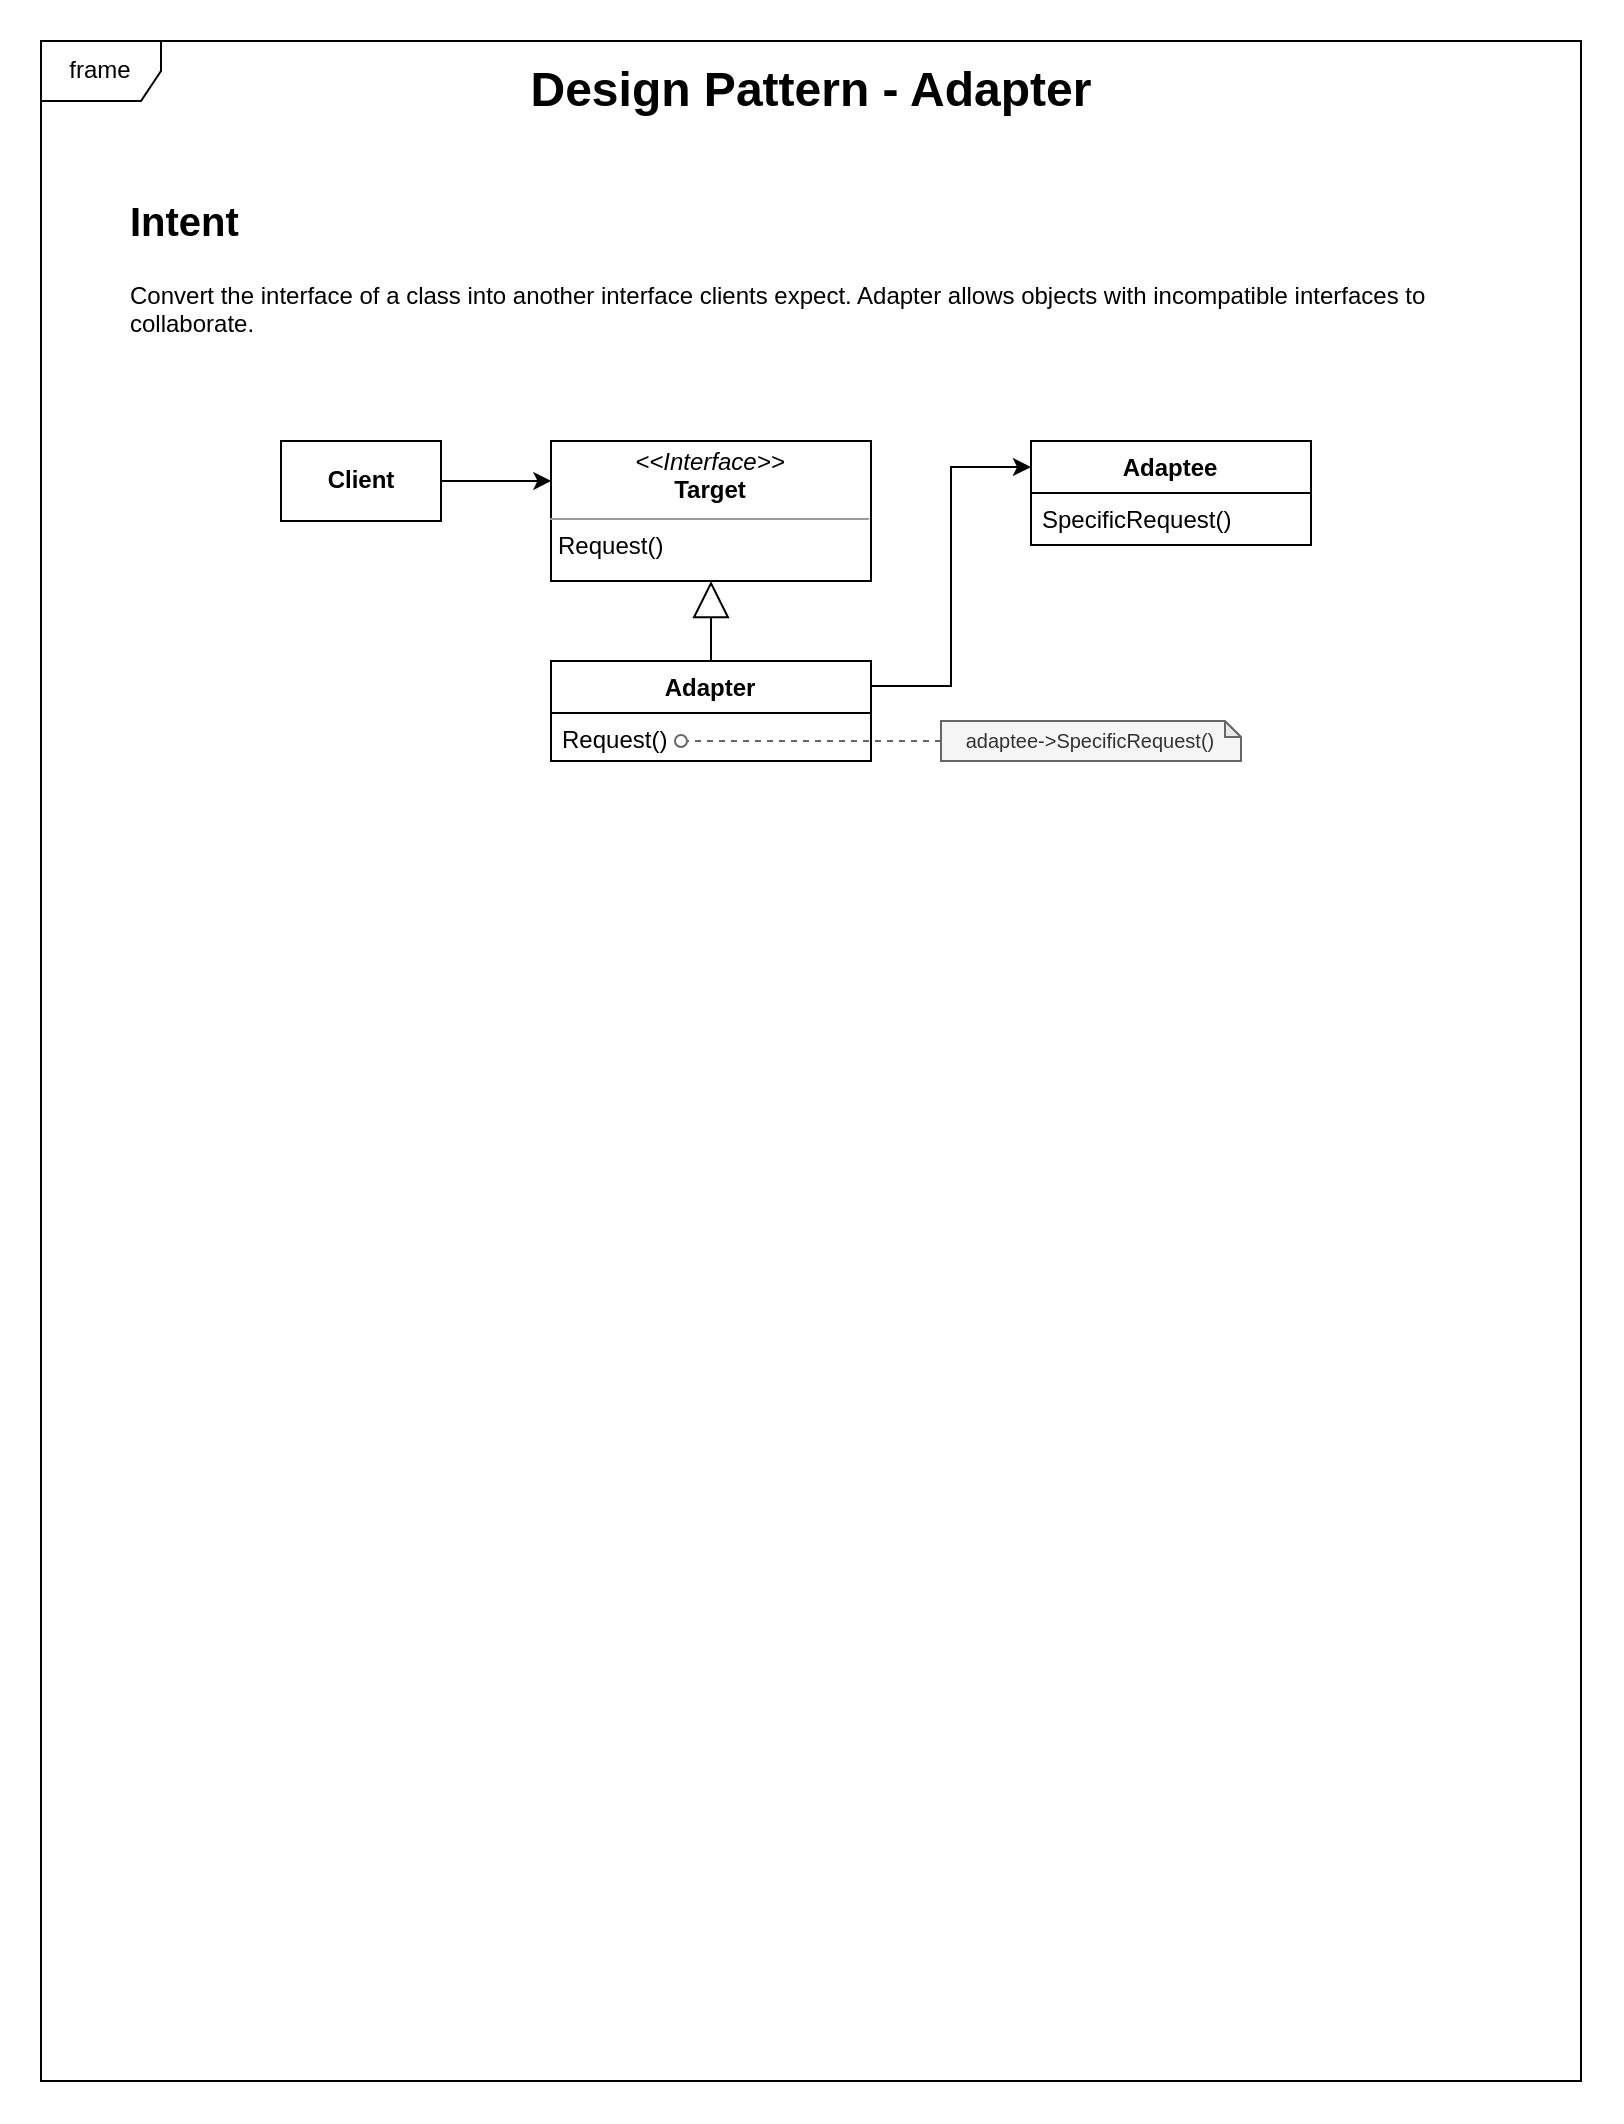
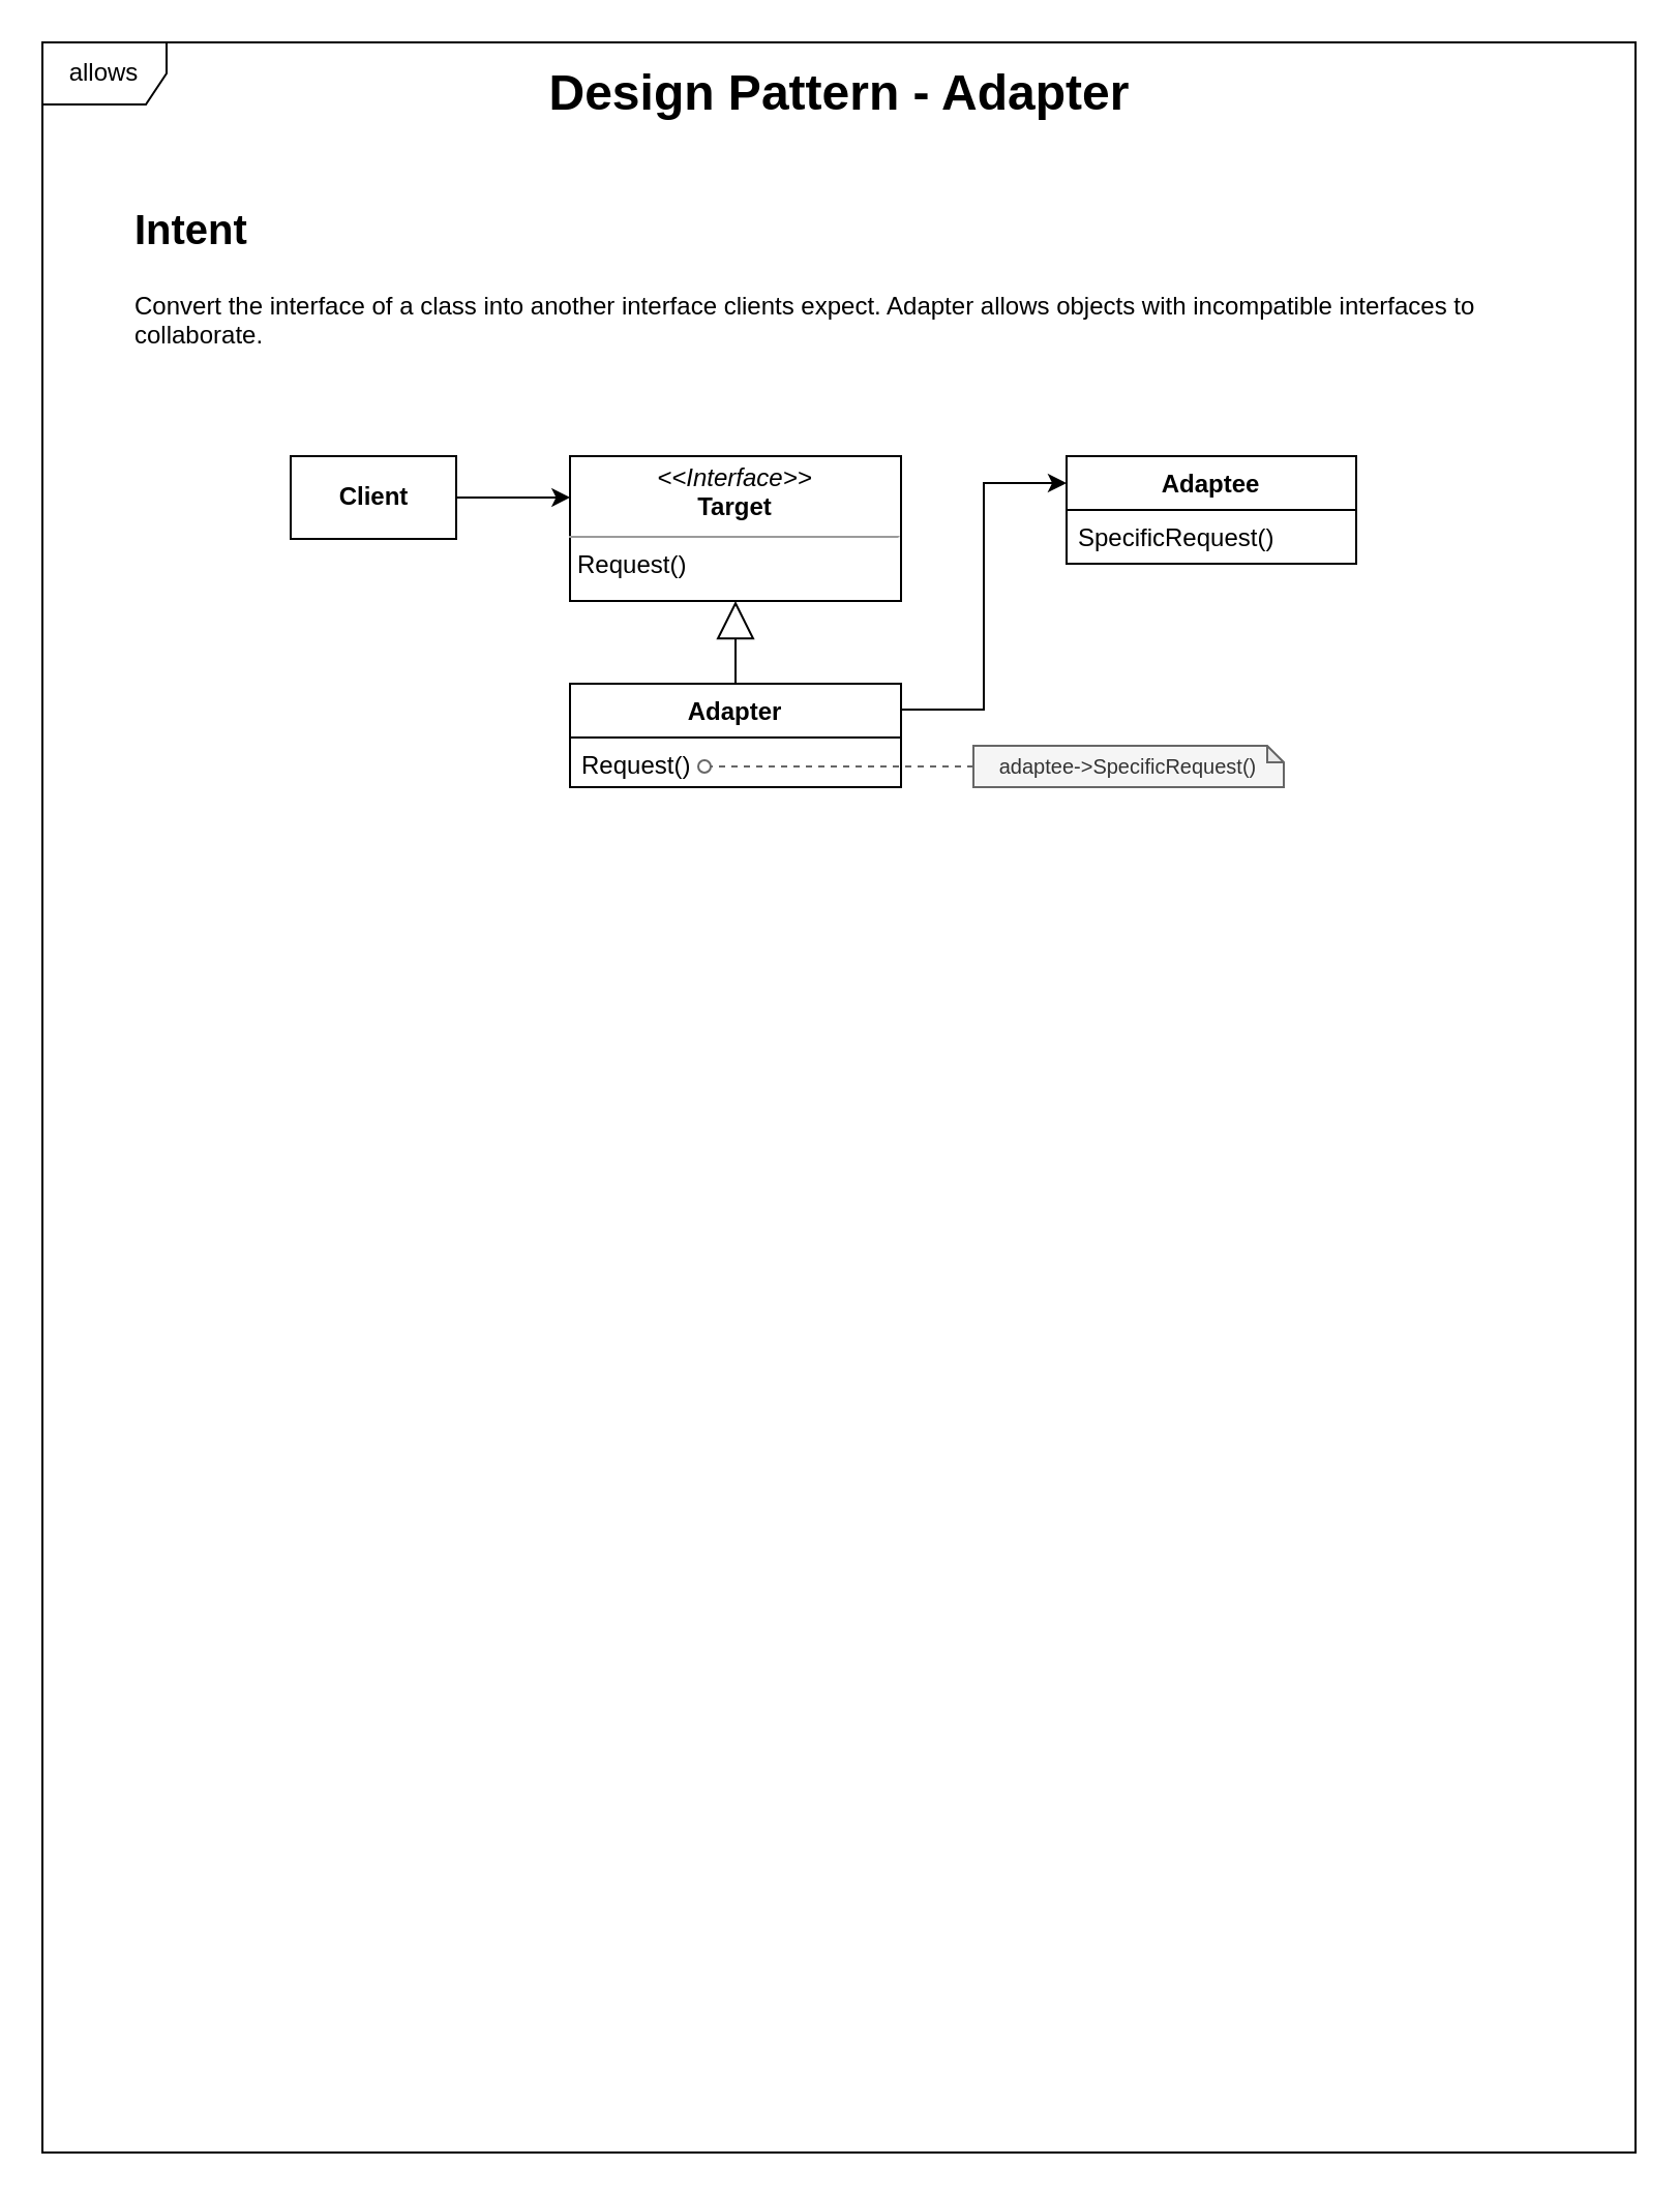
- <mxCell id="15" value="frame" style="shape=umlFrame;whiteSpace=wrap;html=1;" vertex="1" parent="1"><mxGeometry x="20" y="20" width="770" height="1020" as="geometry" /></mxCell>
+ <mxCell id="15" value="allows" style="shape=umlFrame;whiteSpace=wrap;html=1;" vertex="1" parent="1"><mxGeometry x="20" y="20" width="770" height="1020" as="geometry" /></mxCell>
